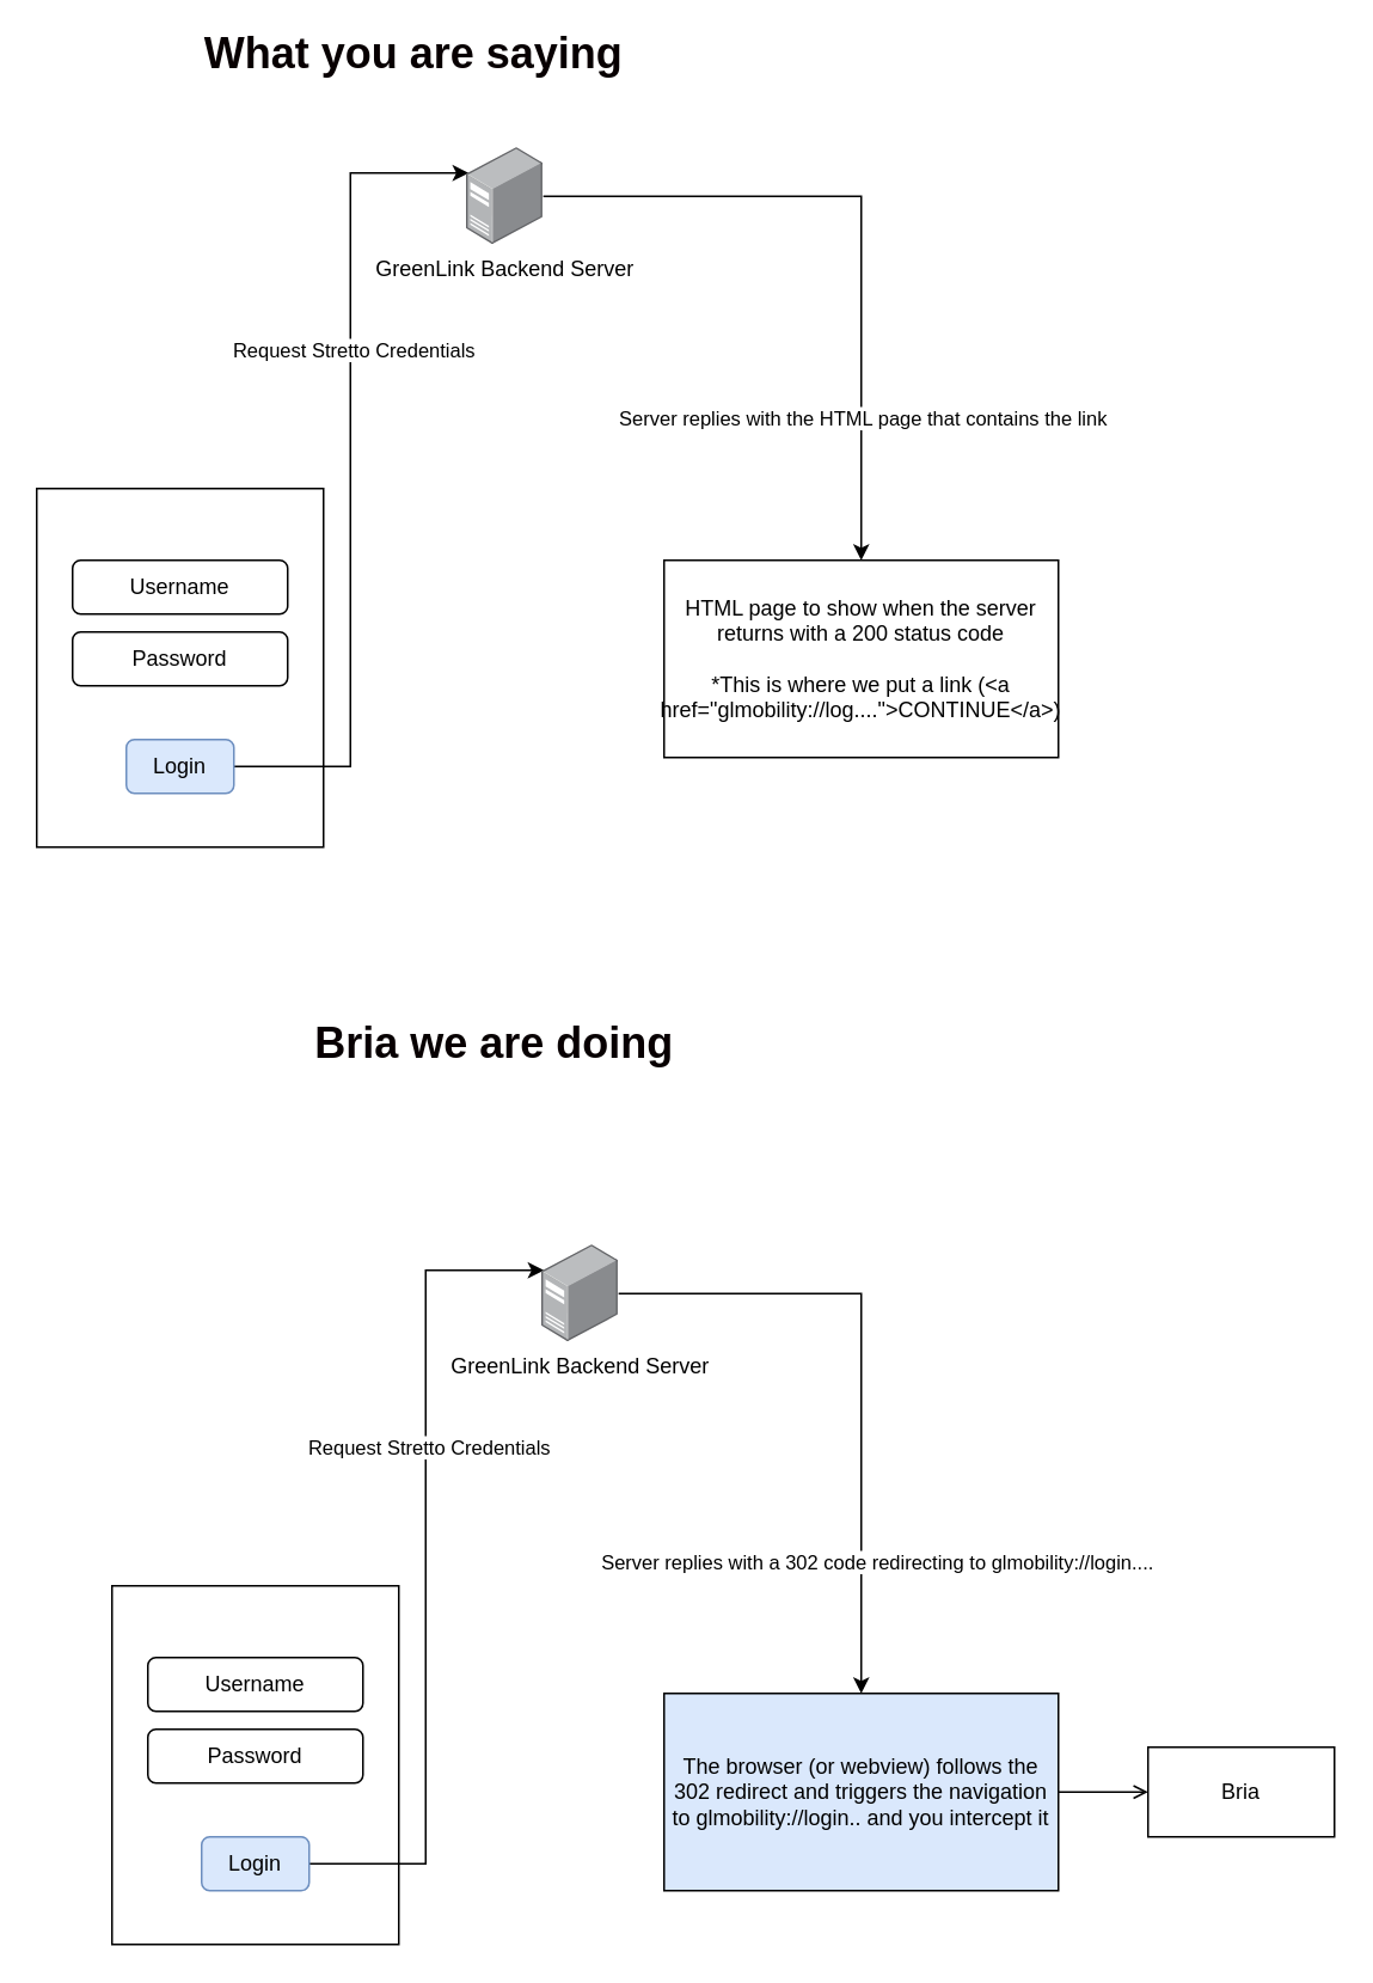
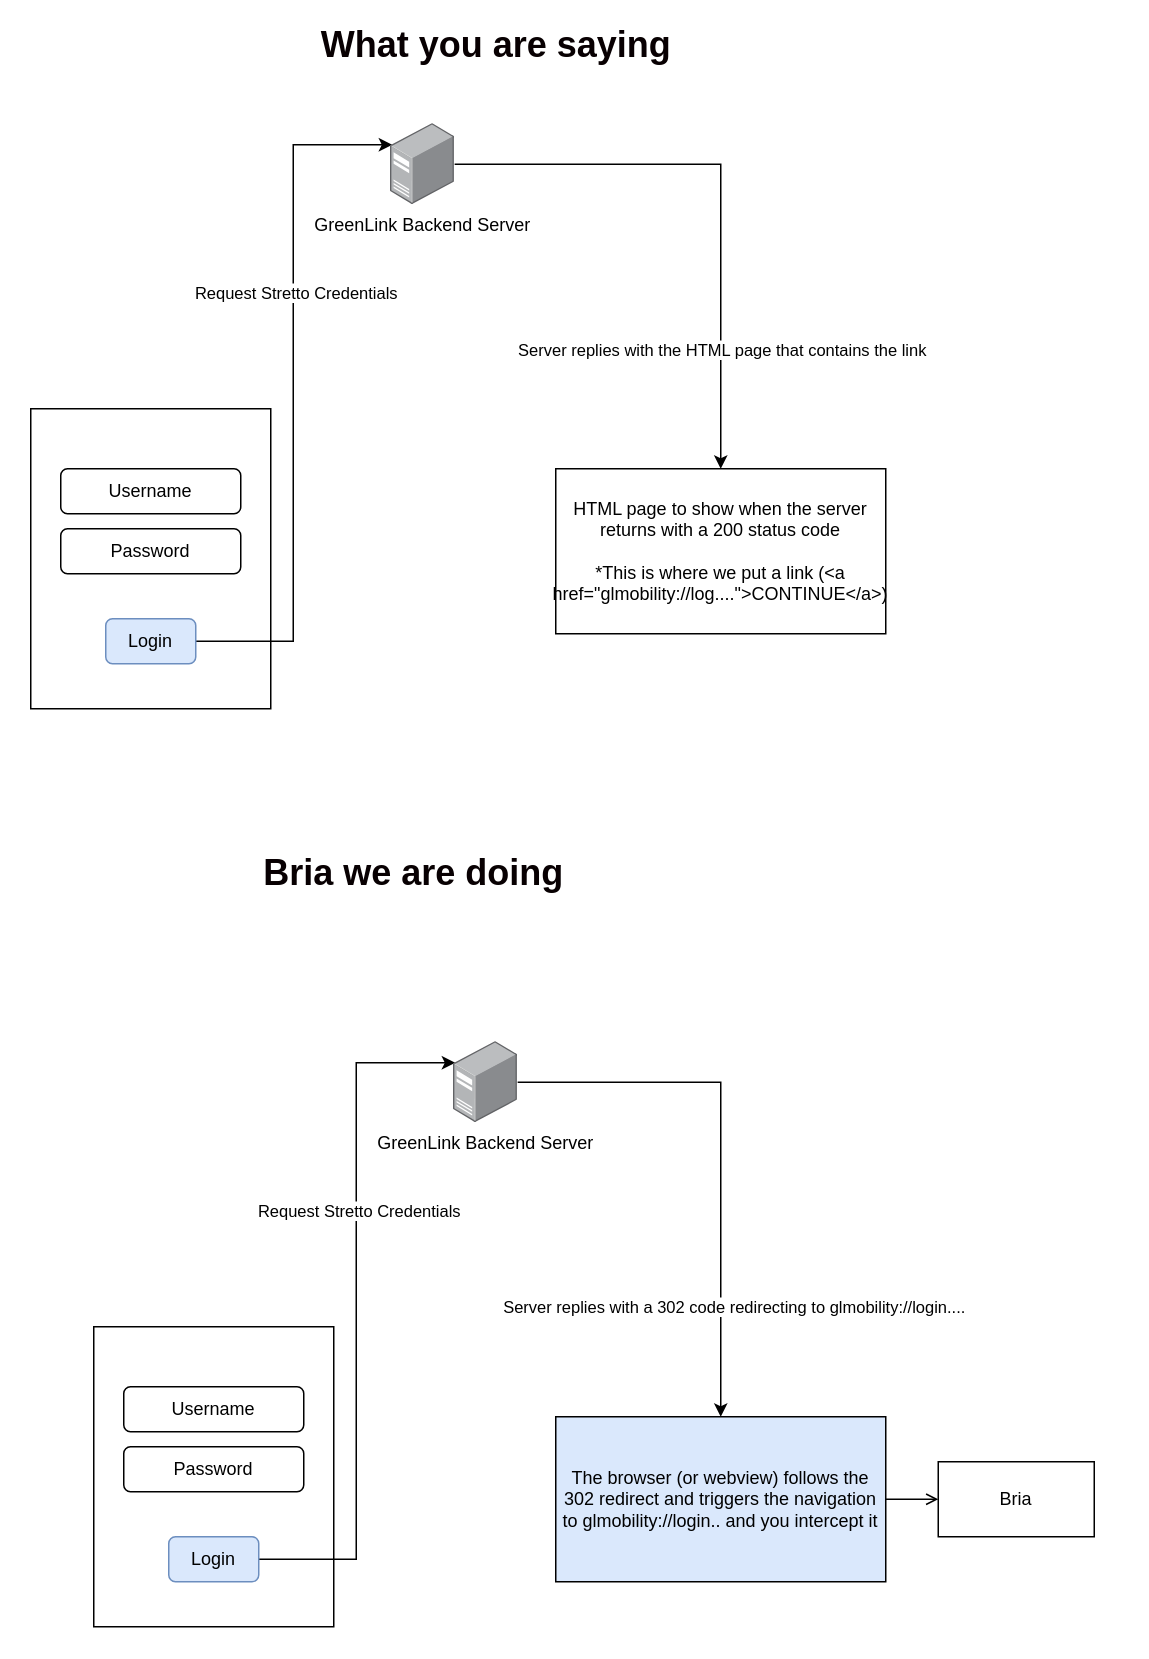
- <mxCell id="12" value="&lt;font size=&quot;1&quot; color=&quot;#080002&quot;&gt;&lt;b style=&quot;font-size: 24px&quot;&gt;What you are saying&lt;/b&gt;&lt;/font&gt;" style="text;html=1;align=center;verticalAlign=middle;resizable=0;points=[];autosize=1;" vertex="1" parent="1"><mxGeometry x="105" y="20" width="250" height="20" as="geometry" /></mxCell>
+ <mxCell id="12" value="&lt;font size=&quot;1&quot; color=&quot;#080002&quot;&gt;&lt;b style=&quot;font-size: 24px&quot;&gt;What you are saying&lt;/b&gt;&lt;/font&gt;" style="text;html=1;align=center;verticalAlign=middle;resizable=0;points=[];autosize=1;" vertex="1" parent="1"><mxGeometry x="205" y="20" width="250" height="20" as="geometry" /></mxCell>
- <mxCell id="25" value="Bria" style="rounded=0;whiteSpace=wrap;html=1;" vertex="1" parent="1"><mxGeometry x="640" y="974" width="104" height="50" as="geometry" /></mxCell>
+ <mxCell id="25" value="Bria" style="rounded=0;whiteSpace=wrap;html=1;" vertex="1" parent="1"><mxGeometry x="625" y="974" width="104" height="50" as="geometry" /></mxCell>
